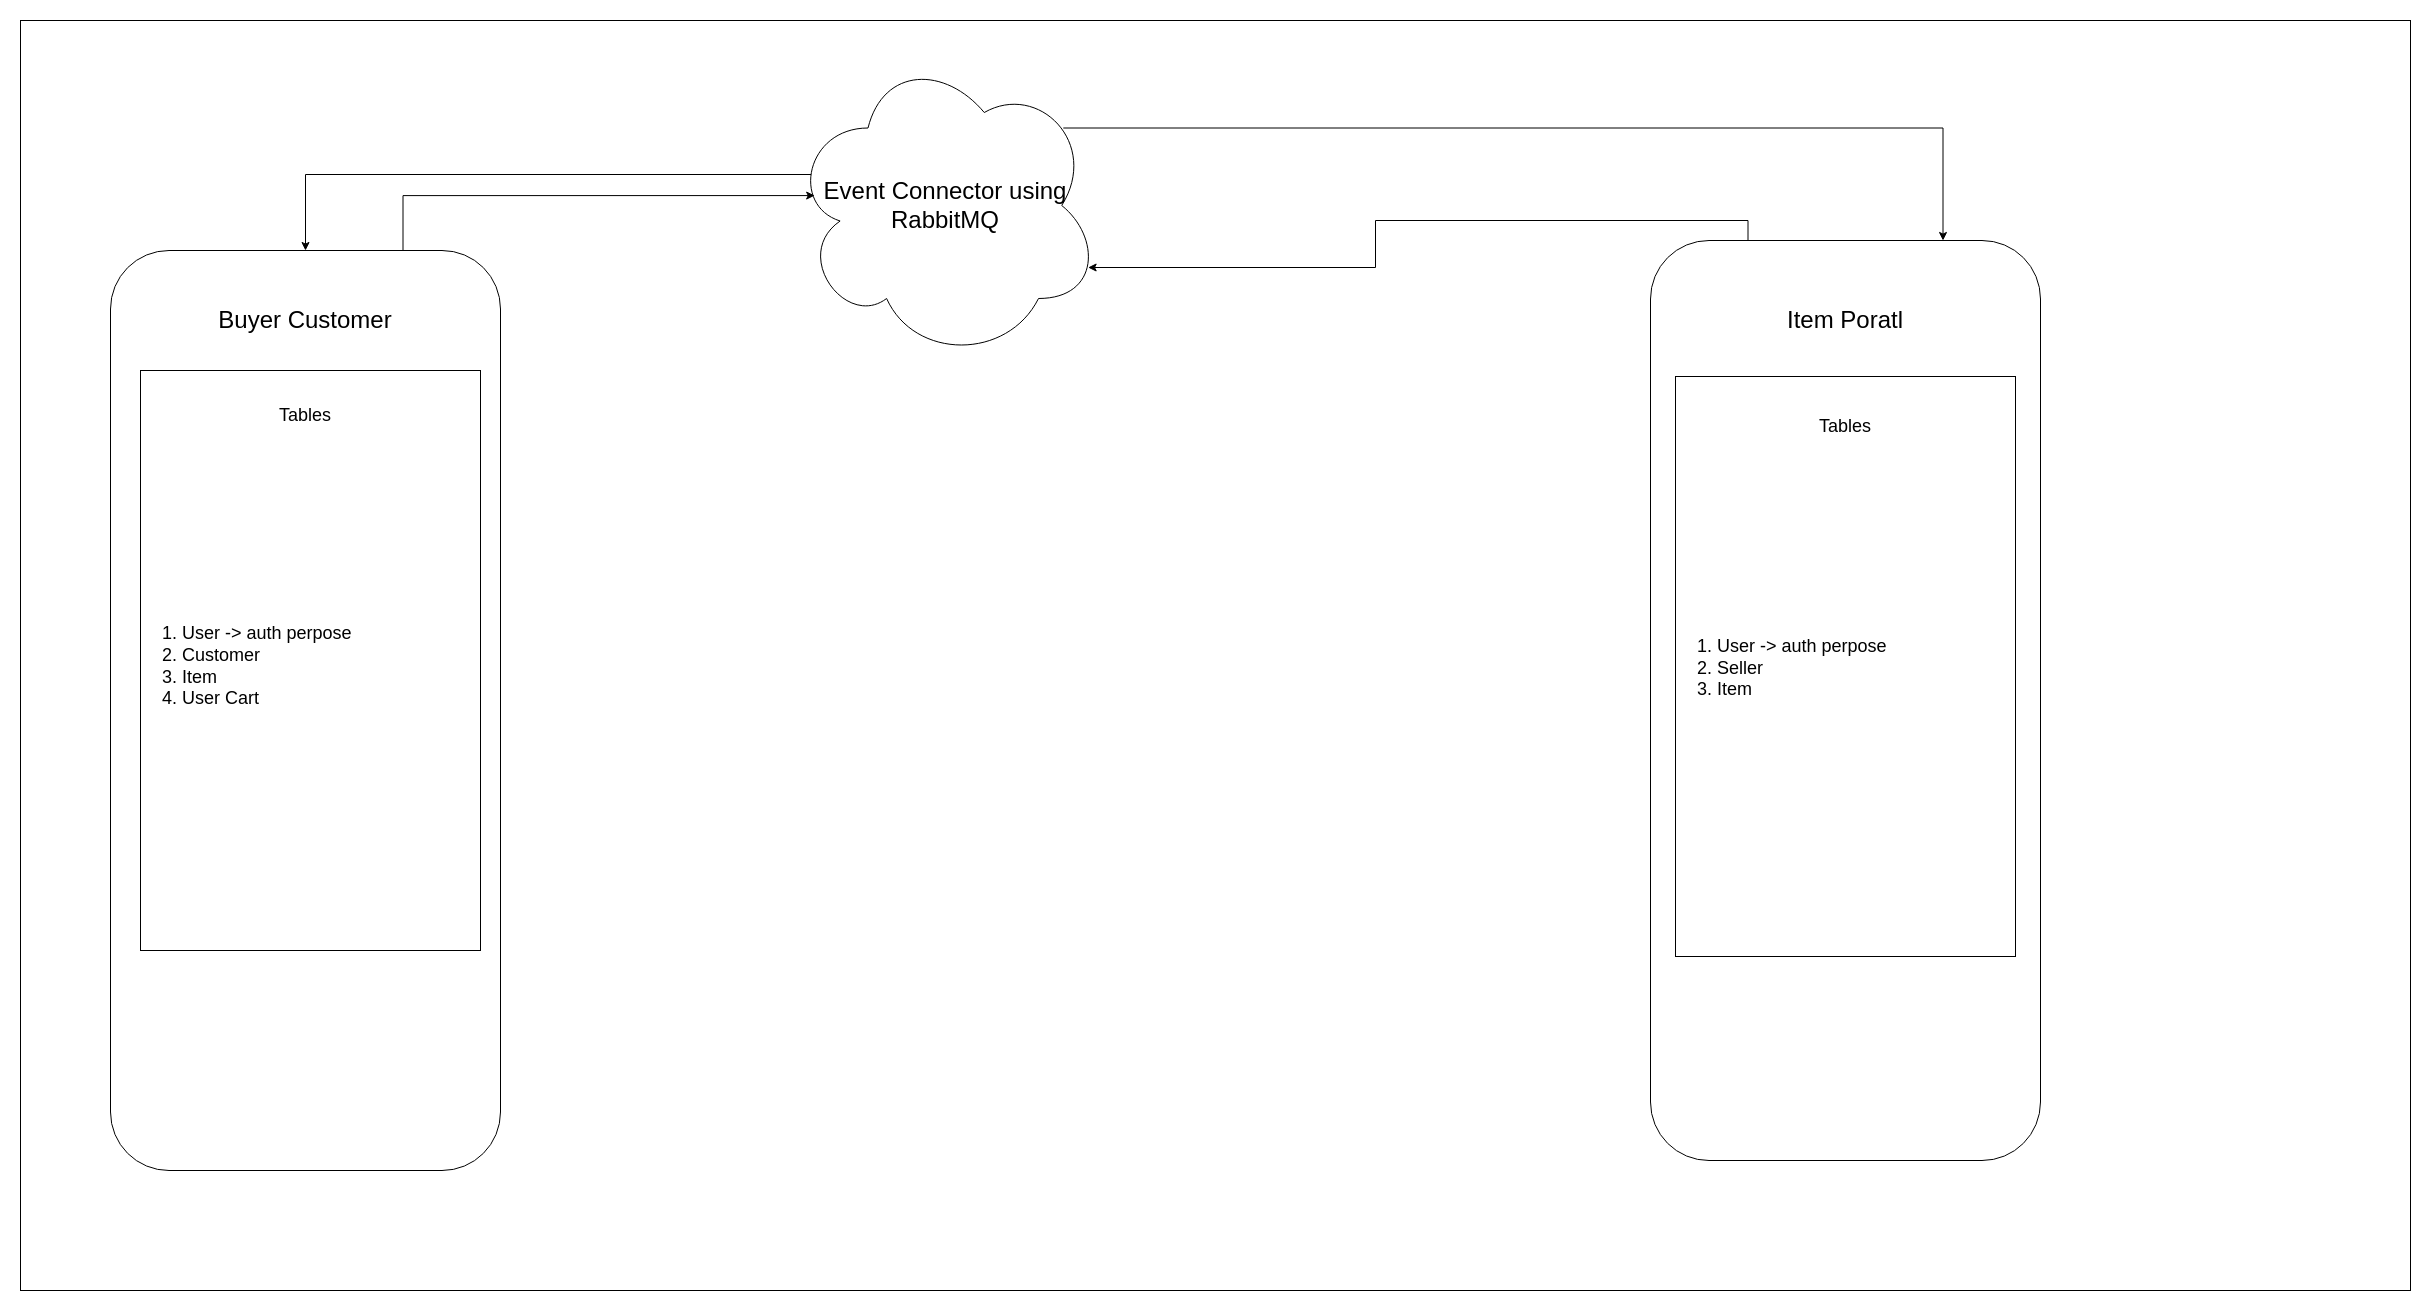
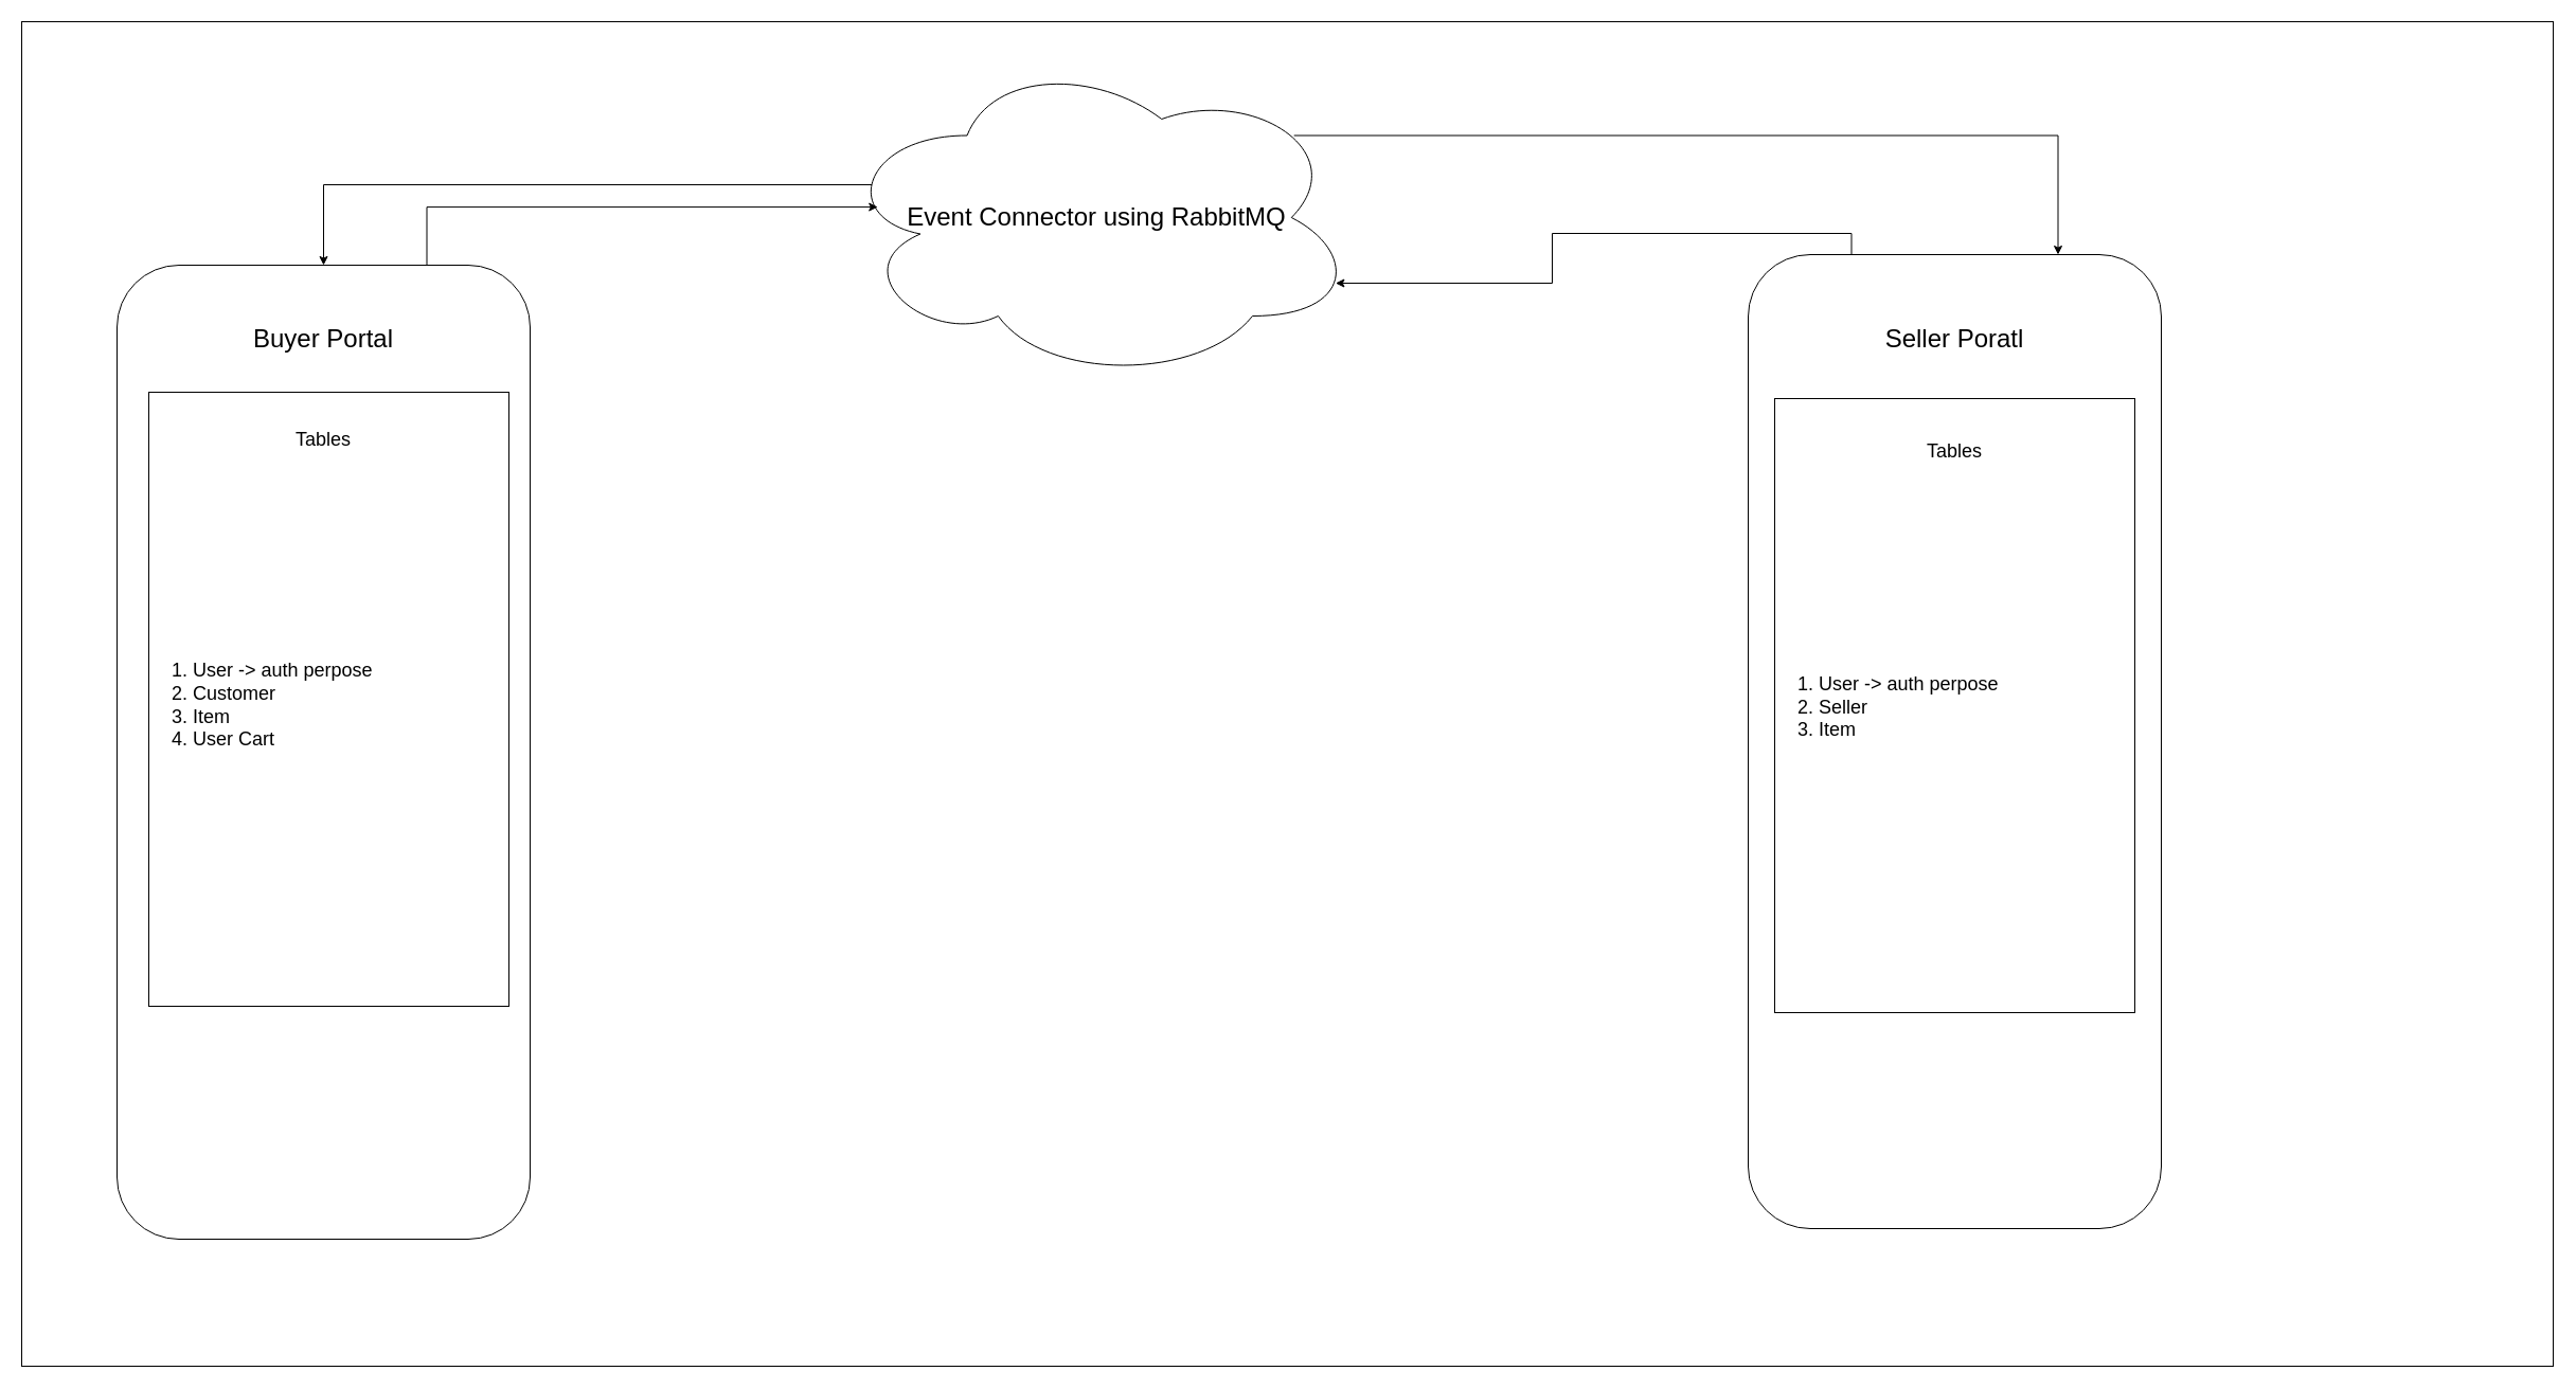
- <mxCell id="10" value="&lt;font style=&quot;font-size: 24px;&quot;&gt;Event Connector using RabbitMQ&lt;/font&gt;" style="ellipse;shape=cloud;whiteSpace=wrap;html=1;" vertex="1" parent="1"><mxGeometry x="790" y="50" width="310" height="310" as="geometry" /></mxCell>
+ <mxCell id="10" value="&lt;font style=&quot;font-size: 24px;&quot;&gt;Event Connector using RabbitMQ&lt;/font&gt;" style="ellipse;shape=cloud;whiteSpace=wrap;html=1;" vertex="1" parent="1"><mxGeometry x="790" y="50" width="490" height="310" as="geometry" /></mxCell>
- <mxCell id="6" value="&lt;font style=&quot;font-size: 24px;&quot;&gt;Buyer Customer&lt;/font&gt;" style="text;html=1;align=center;verticalAlign=middle;whiteSpace=wrap;rounded=0;" vertex="1" parent="1"><mxGeometry x="150" y="290" width="310" height="60" as="geometry" /></mxCell>
+ <mxCell id="6" value="&lt;font style=&quot;font-size: 24px;&quot;&gt;Buyer Portal&lt;/font&gt;" style="text;html=1;align=center;verticalAlign=middle;whiteSpace=wrap;rounded=0;" vertex="1" parent="1"><mxGeometry x="150" y="290" width="310" height="60" as="geometry" /></mxCell>
- <mxCell id="13" value="&lt;font style=&quot;font-size: 24px;&quot;&gt;Item Poratl&lt;/font&gt;" style="text;html=1;align=center;verticalAlign=middle;whiteSpace=wrap;rounded=0;" vertex="1" parent="1"><mxGeometry x="1730" y="290" width="230" height="60" as="geometry" /></mxCell>
+ <mxCell id="13" value="&lt;font style=&quot;font-size: 24px;&quot;&gt;Seller Poratl&lt;/font&gt;" style="text;html=1;align=center;verticalAlign=middle;whiteSpace=wrap;rounded=0;" vertex="1" parent="1"><mxGeometry x="1730" y="290" width="230" height="60" as="geometry" /></mxCell>
